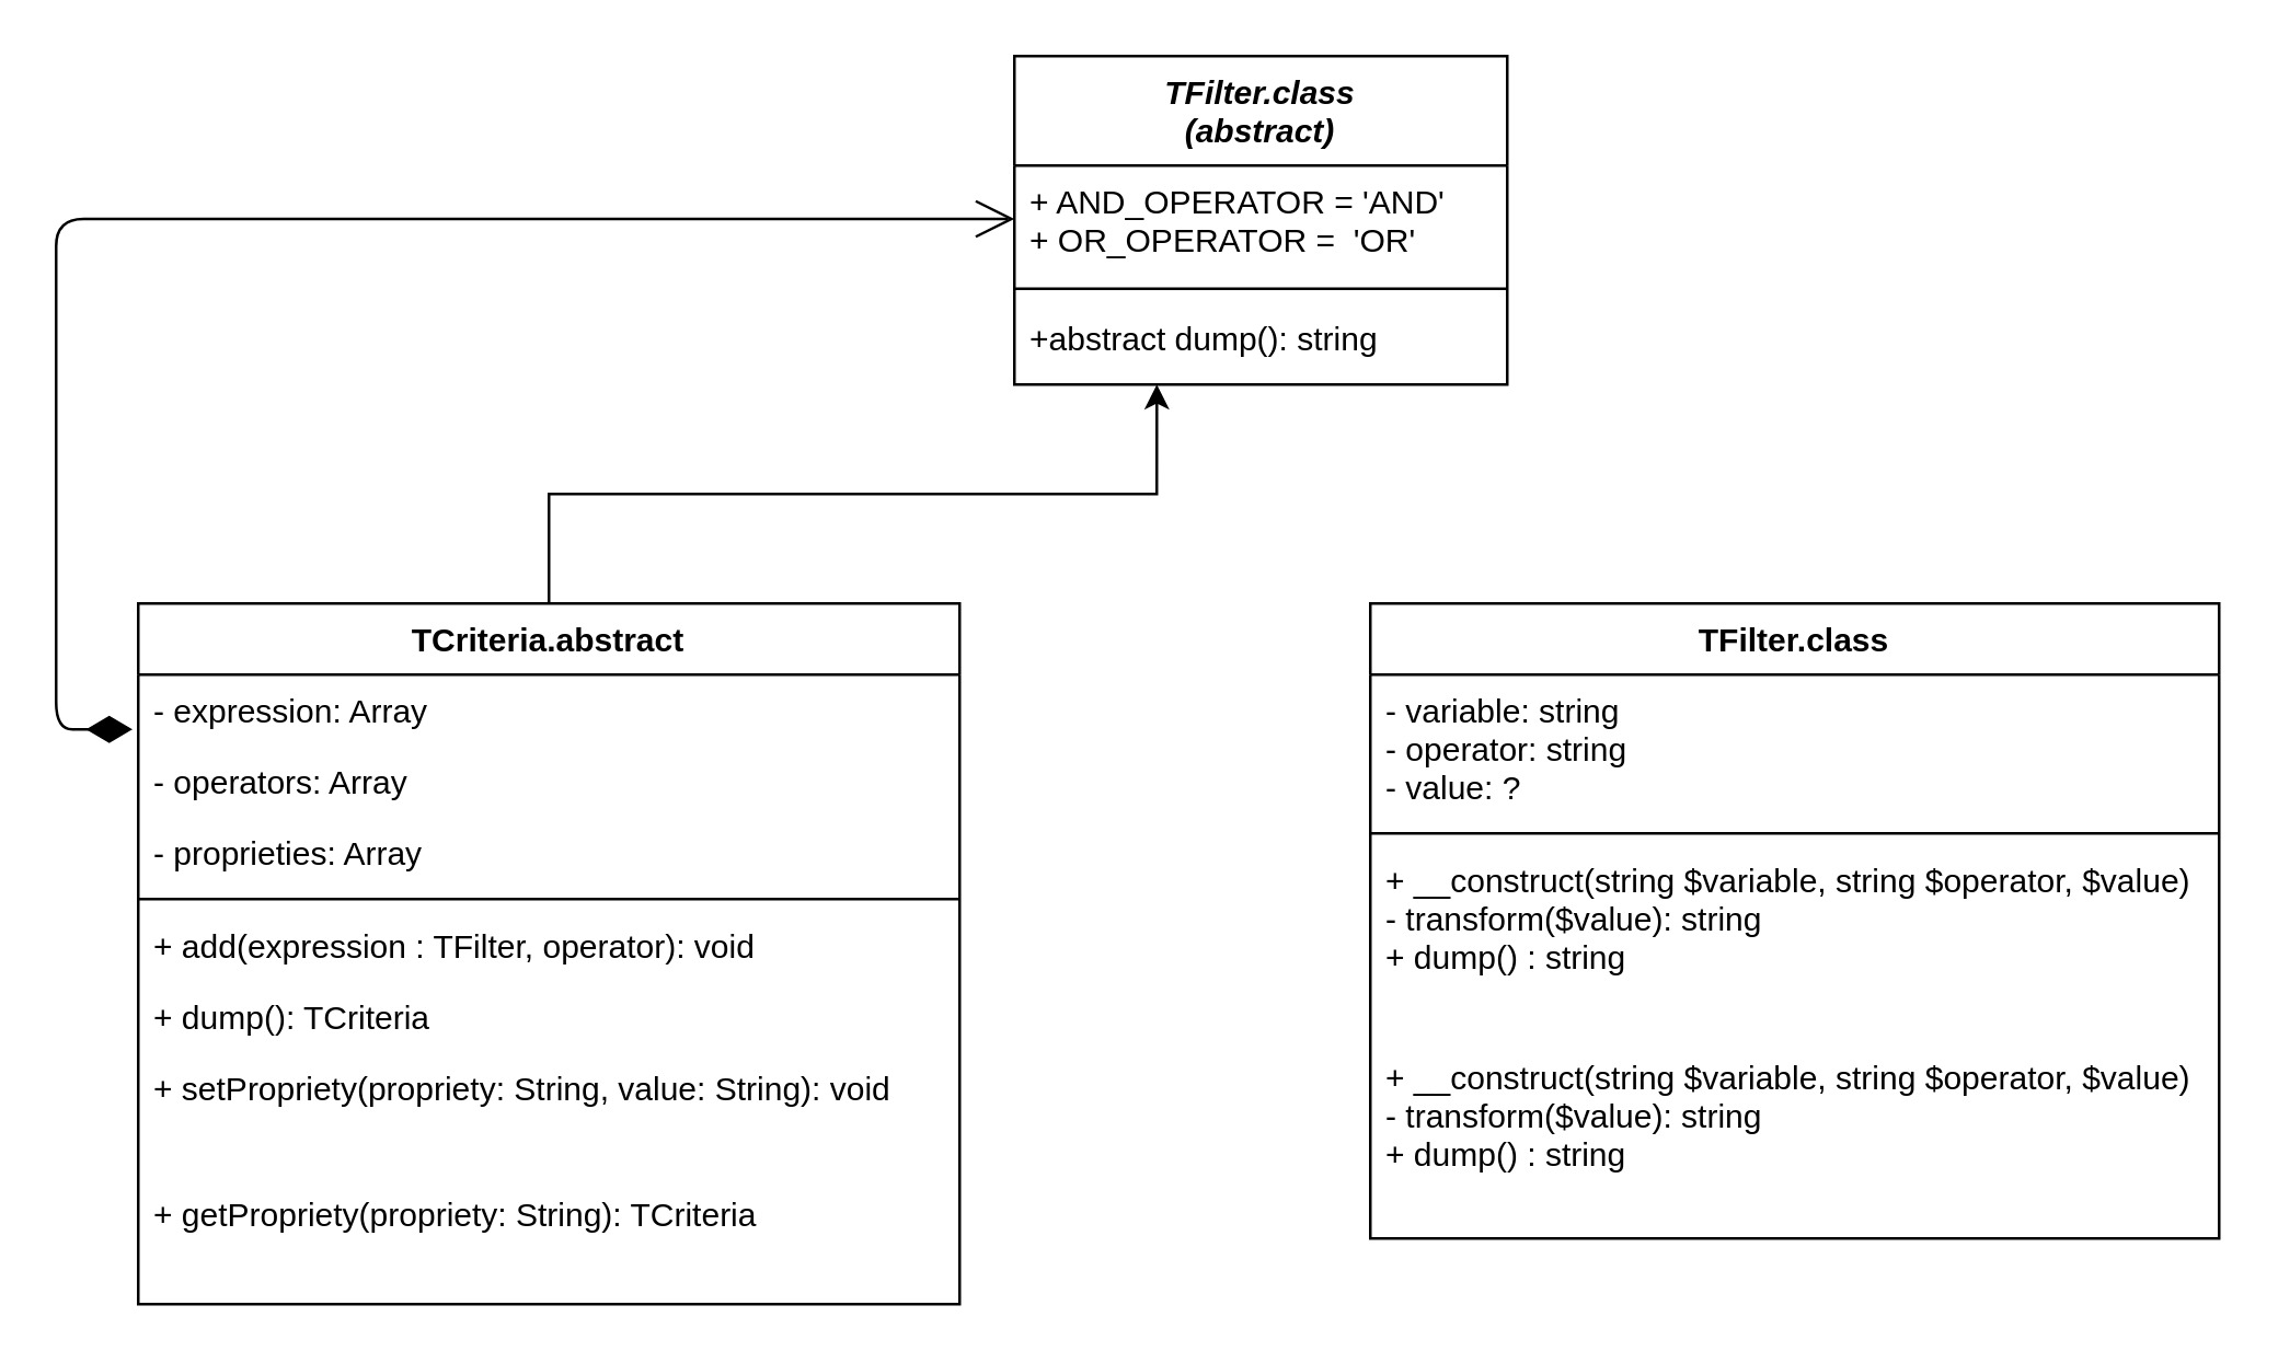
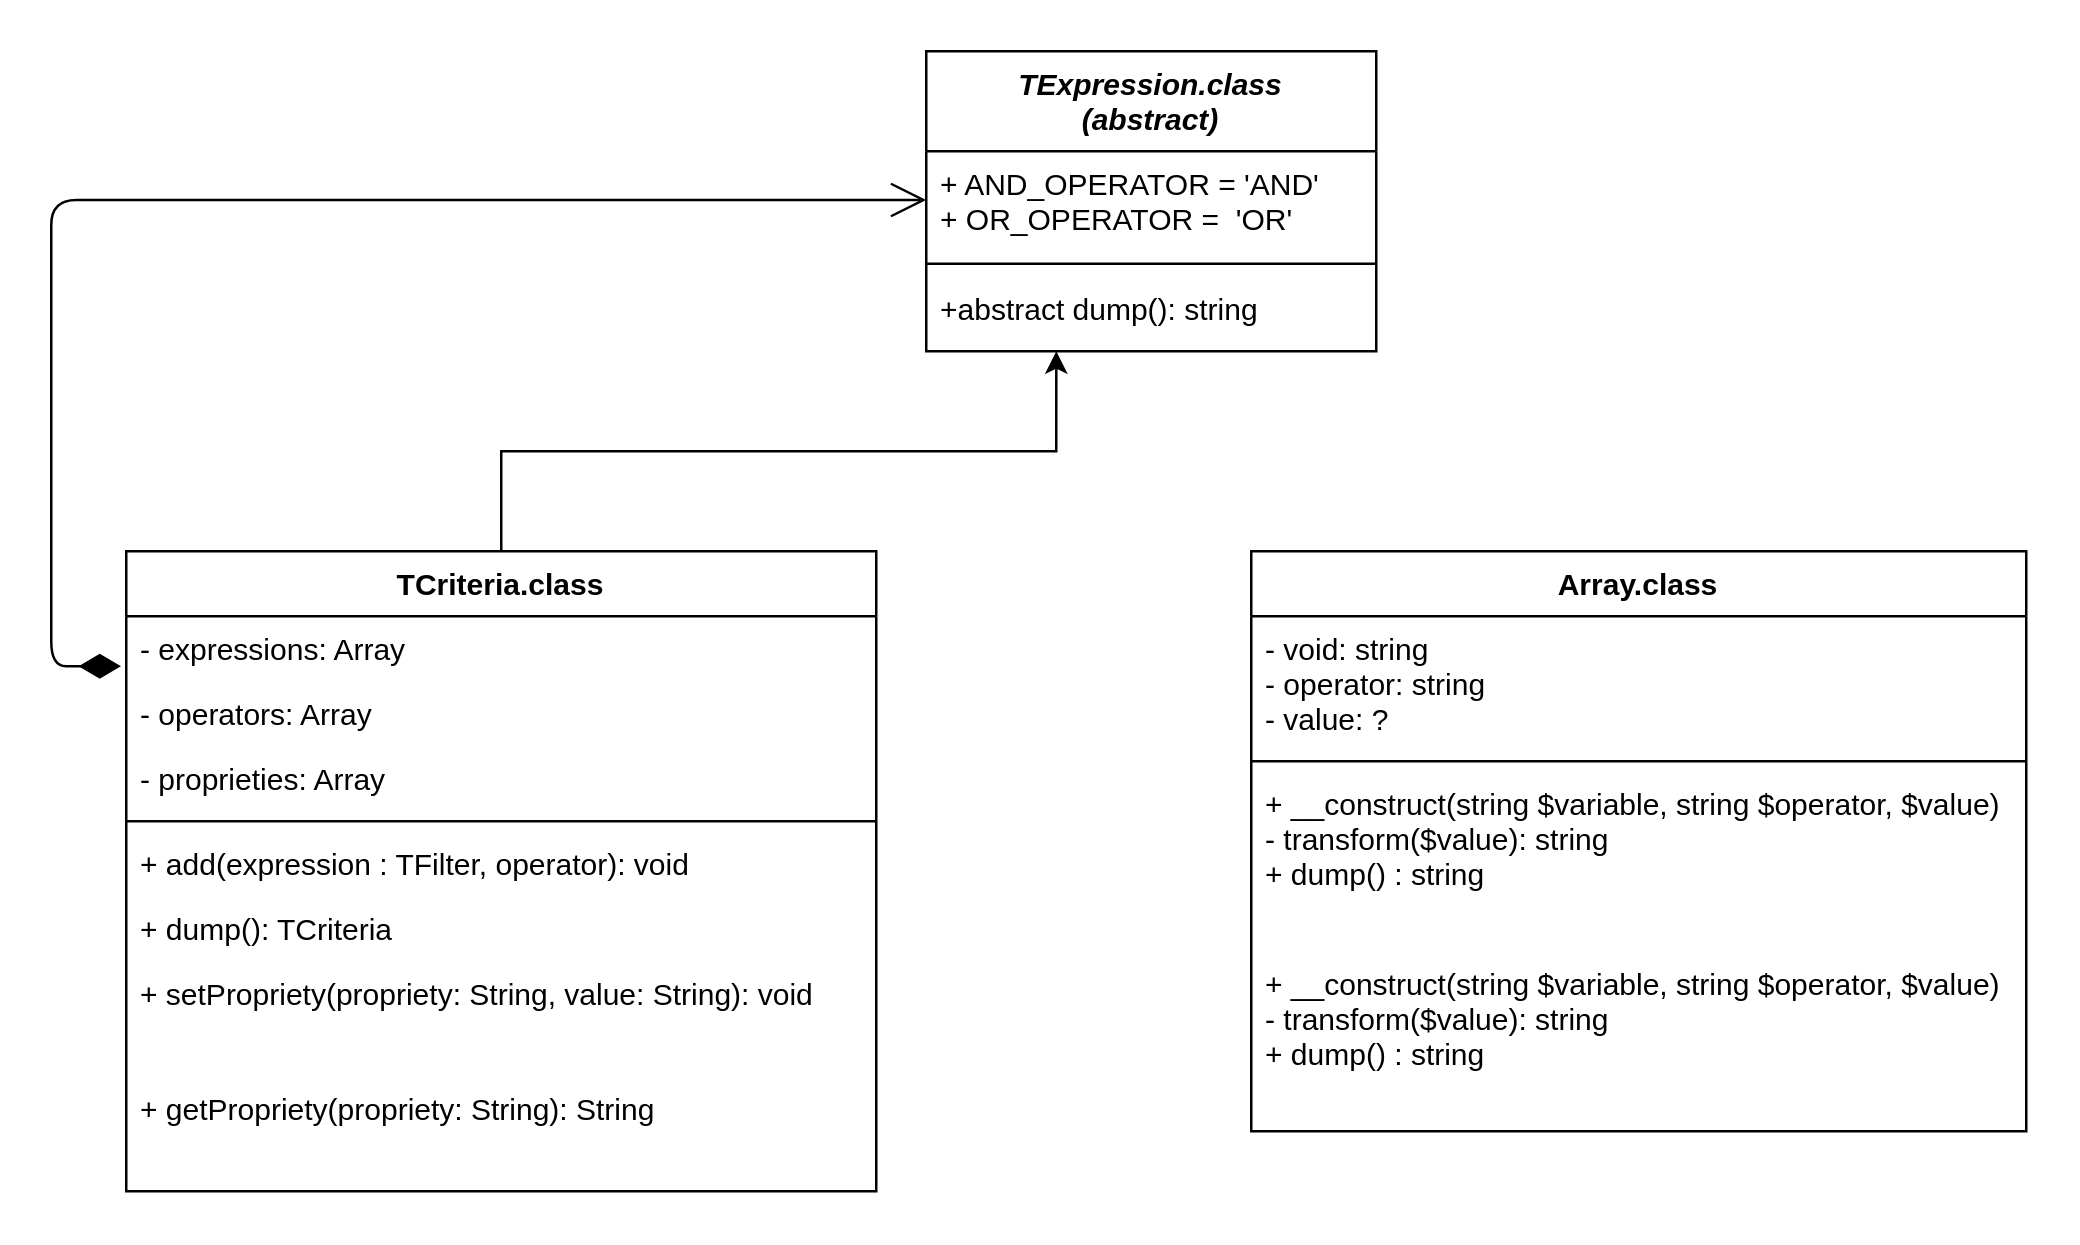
- <mxCell id="2" value="TFilter.class&#10;(abstract)" style="swimlane;fontStyle=3;align=center;verticalAlign=top;childLayout=stackLayout;horizontal=1;startSize=40;horizontalStack=0;resizeParent=1;resizeParentMax=0;resizeLast=0;collapsible=1;marginBottom=0;" parent="1" vertex="1"><mxGeometry x="370" y="20" width="180" height="120" as="geometry"><mxRectangle x="220" y="90" width="100" height="26" as="alternateBounds" /></mxGeometry></mxCell>
+ <mxCell id="2" value="TExpression.class&#10;(abstract)" style="swimlane;fontStyle=3;align=center;verticalAlign=top;childLayout=stackLayout;horizontal=1;startSize=40;horizontalStack=0;resizeParent=1;resizeParentMax=0;resizeLast=0;collapsible=1;marginBottom=0;" parent="1" vertex="1"><mxGeometry x="370" y="20" width="180" height="120" as="geometry"><mxRectangle x="220" y="90" width="100" height="26" as="alternateBounds" /></mxGeometry></mxCell>
- <mxCell id="12" value="TCriteria.abstract" style="swimlane;fontStyle=1;align=center;verticalAlign=top;childLayout=stackLayout;horizontal=1;startSize=26;horizontalStack=0;resizeParent=1;resizeParentMax=0;resizeLast=0;collapsible=1;marginBottom=0;" vertex="1" parent="1"><mxGeometry x="50" y="220" width="300" height="256" as="geometry" /></mxCell>
+ <mxCell id="12" value="TCriteria.class" style="swimlane;fontStyle=1;align=center;verticalAlign=top;childLayout=stackLayout;horizontal=1;startSize=26;horizontalStack=0;resizeParent=1;resizeParentMax=0;resizeLast=0;collapsible=1;marginBottom=0;" vertex="1" parent="1"><mxGeometry x="50" y="220" width="300" height="256" as="geometry" /></mxCell>
- <mxCell id="6" value="TFilter.class" style="swimlane;fontStyle=1;align=center;verticalAlign=top;childLayout=stackLayout;horizontal=1;startSize=26;horizontalStack=0;resizeParent=1;resizeParentMax=0;resizeLast=0;collapsible=1;marginBottom=0;" parent="1" vertex="1"><mxGeometry x="500" y="220" width="310" height="232" as="geometry" /></mxCell>
+ <mxCell id="6" value="Array.class" style="swimlane;fontStyle=1;align=center;verticalAlign=top;childLayout=stackLayout;horizontal=1;startSize=26;horizontalStack=0;resizeParent=1;resizeParentMax=0;resizeLast=0;collapsible=1;marginBottom=0;" parent="1" vertex="1"><mxGeometry x="500" y="220" width="310" height="232" as="geometry" /></mxCell>
- <mxCell id="13" value="- expression: Array" style="text;strokeColor=none;fillColor=none;align=left;verticalAlign=top;spacingLeft=4;spacingRight=4;overflow=hidden;rotatable=0;points=[[0,0.5],[1,0.5]];portConstraint=eastwest;" vertex="1" parent="12"><mxGeometry y="26" width="300" height="26" as="geometry" /></mxCell>
+ <mxCell id="13" value="- expressions: Array" style="text;strokeColor=none;fillColor=none;align=left;verticalAlign=top;spacingLeft=4;spacingRight=4;overflow=hidden;rotatable=0;points=[[0,0.5],[1,0.5]];portConstraint=eastwest;" vertex="1" parent="12"><mxGeometry y="26" width="300" height="26" as="geometry" /></mxCell>
- <mxCell id="7" value="- variable: string&#10;- operator: string&#10;- value: ?" style="text;strokeColor=none;fillColor=none;align=left;verticalAlign=top;spacingLeft=4;spacingRight=4;overflow=hidden;rotatable=0;points=[[0,0.5],[1,0.5]];portConstraint=eastwest;" parent="6" vertex="1"><mxGeometry y="26" width="310" height="54" as="geometry" /></mxCell>
+ <mxCell id="7" value="- void: string&#10;- operator: string&#10;- value: ?" style="text;strokeColor=none;fillColor=none;align=left;verticalAlign=top;spacingLeft=4;spacingRight=4;overflow=hidden;rotatable=0;points=[[0,0.5],[1,0.5]];portConstraint=eastwest;" parent="6" vertex="1"><mxGeometry y="26" width="310" height="54" as="geometry" /></mxCell>
- <mxCell id="20" value="+ getPropriety(propriety: String): TCriteria" style="text;strokeColor=none;fillColor=none;align=left;verticalAlign=top;spacingLeft=4;spacingRight=4;overflow=hidden;rotatable=0;points=[[0,0.5],[1,0.5]];portConstraint=eastwest;" vertex="1" parent="12"><mxGeometry y="210" width="300" height="46" as="geometry" /></mxCell>
+ <mxCell id="20" value="+ getPropriety(propriety: String): String" style="text;strokeColor=none;fillColor=none;align=left;verticalAlign=top;spacingLeft=4;spacingRight=4;overflow=hidden;rotatable=0;points=[[0,0.5],[1,0.5]];portConstraint=eastwest;" vertex="1" parent="12"><mxGeometry y="210" width="300" height="46" as="geometry" /></mxCell>
